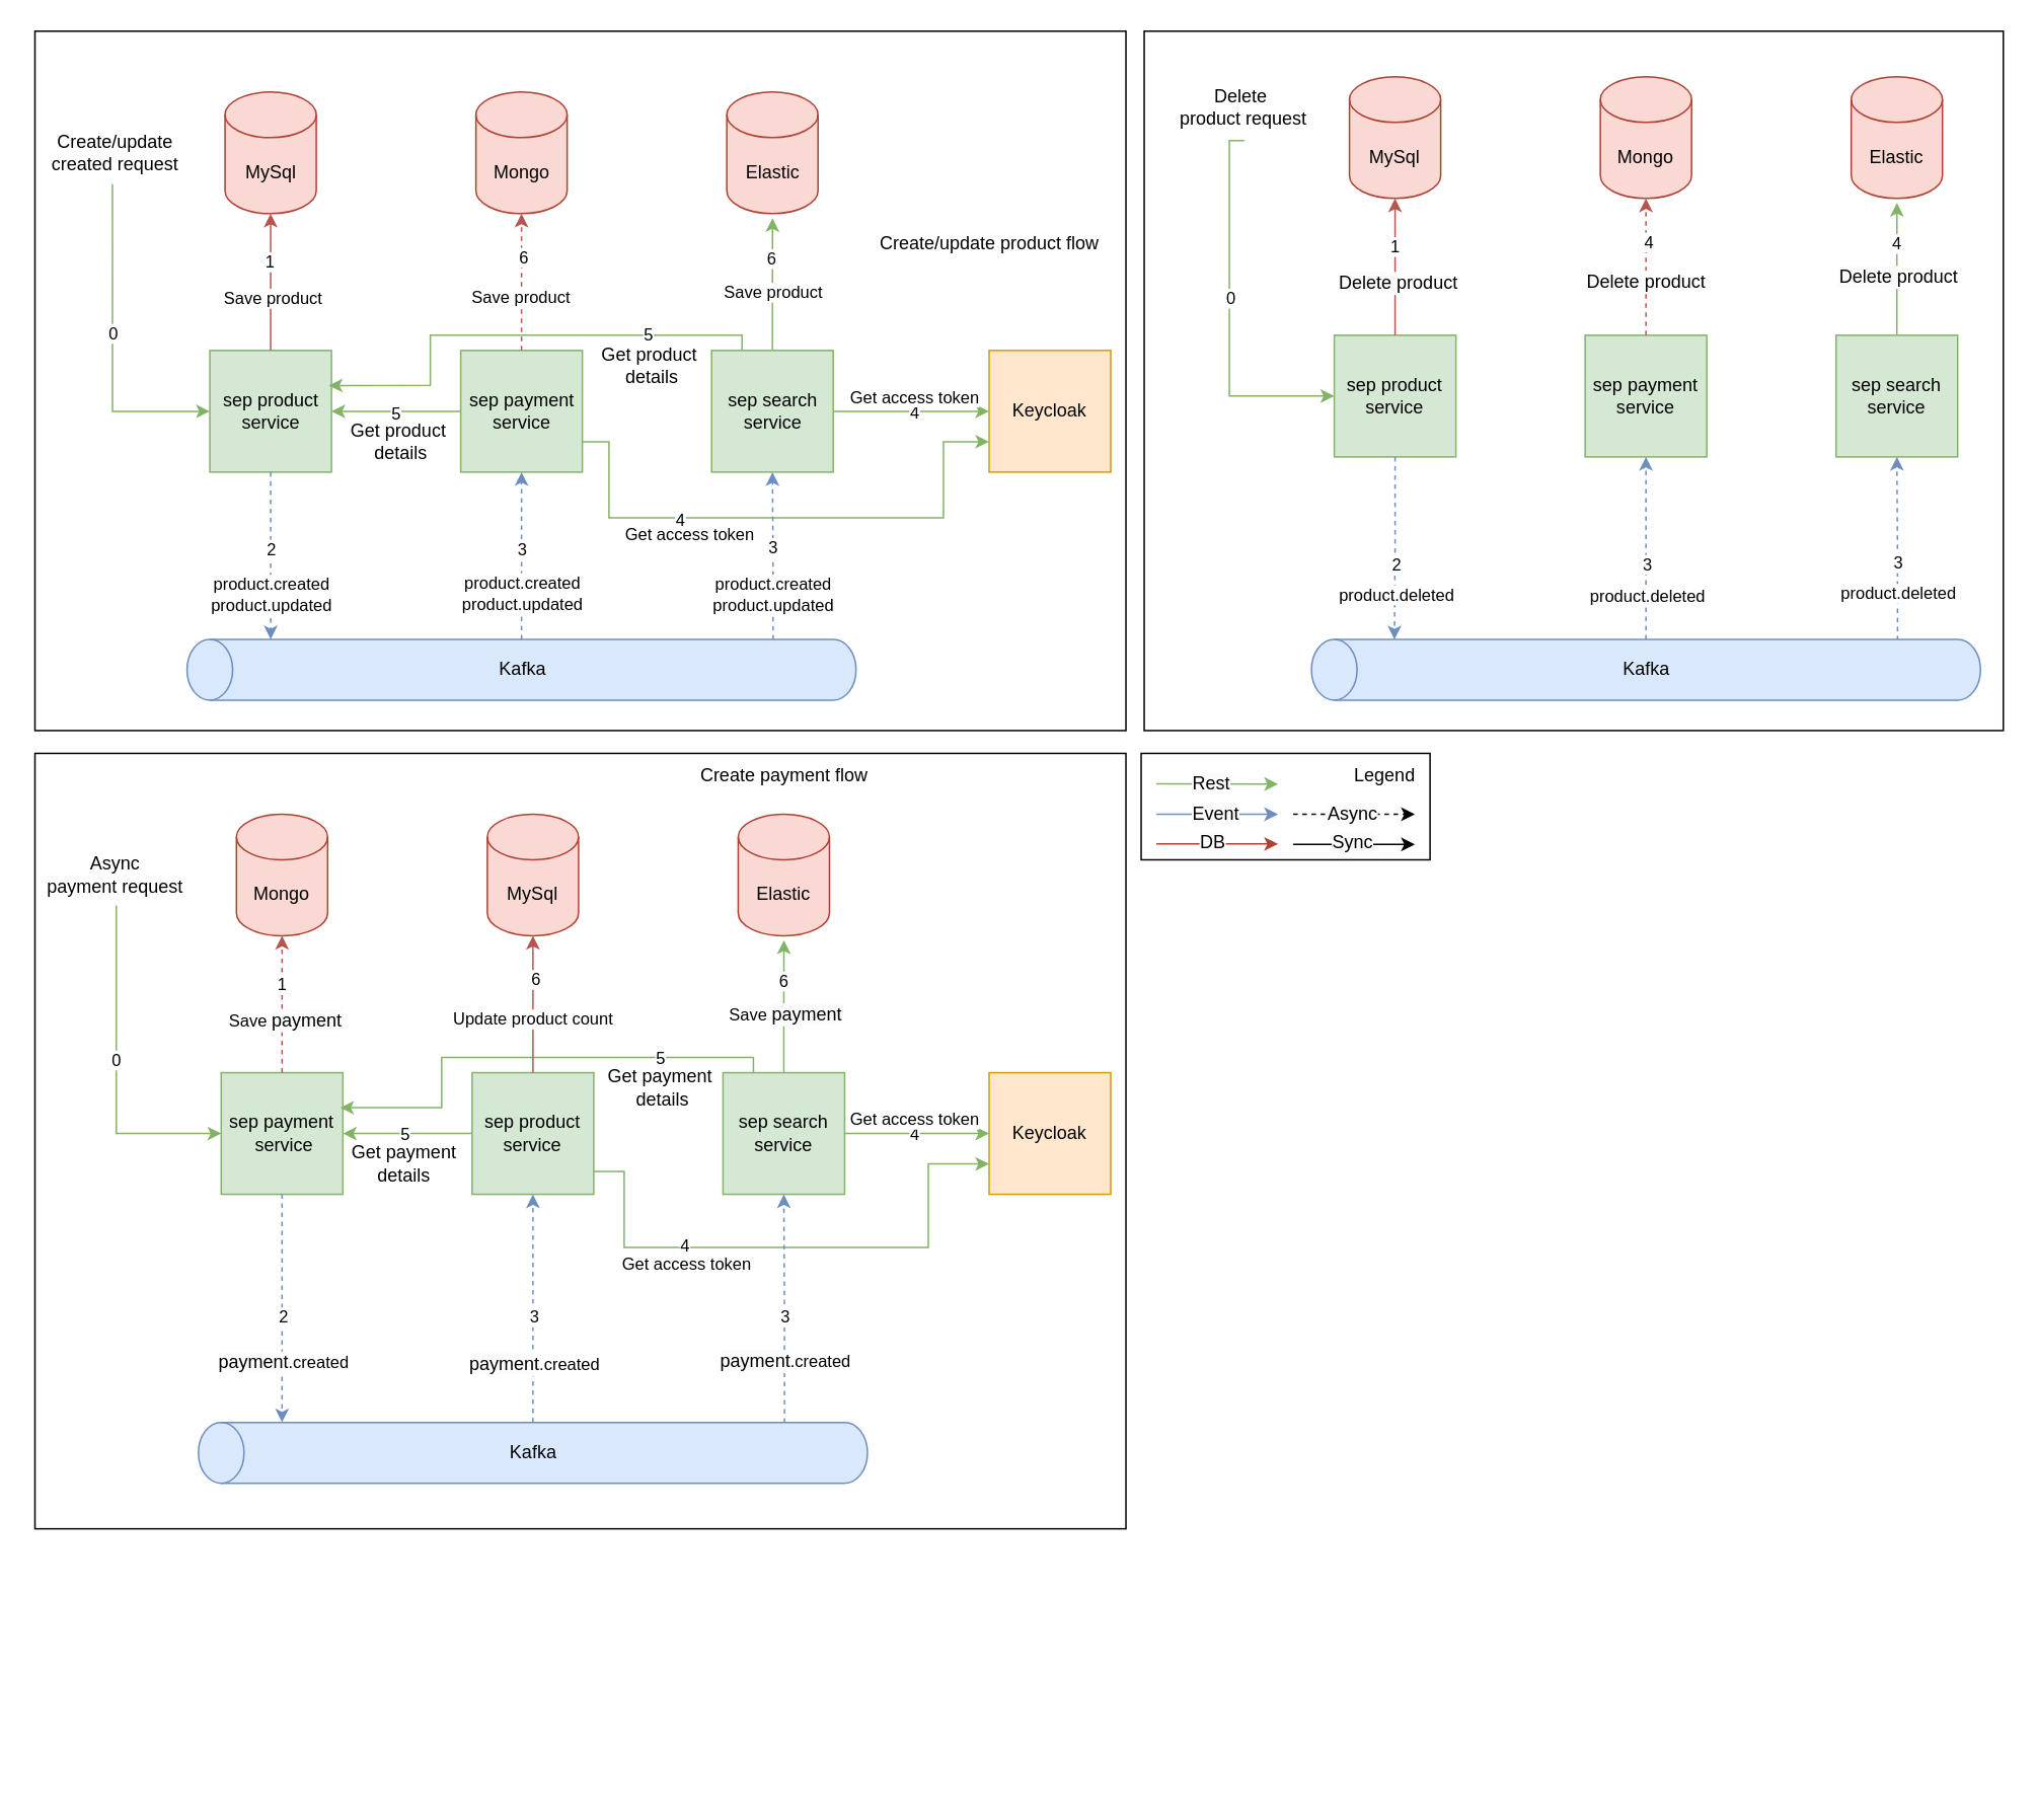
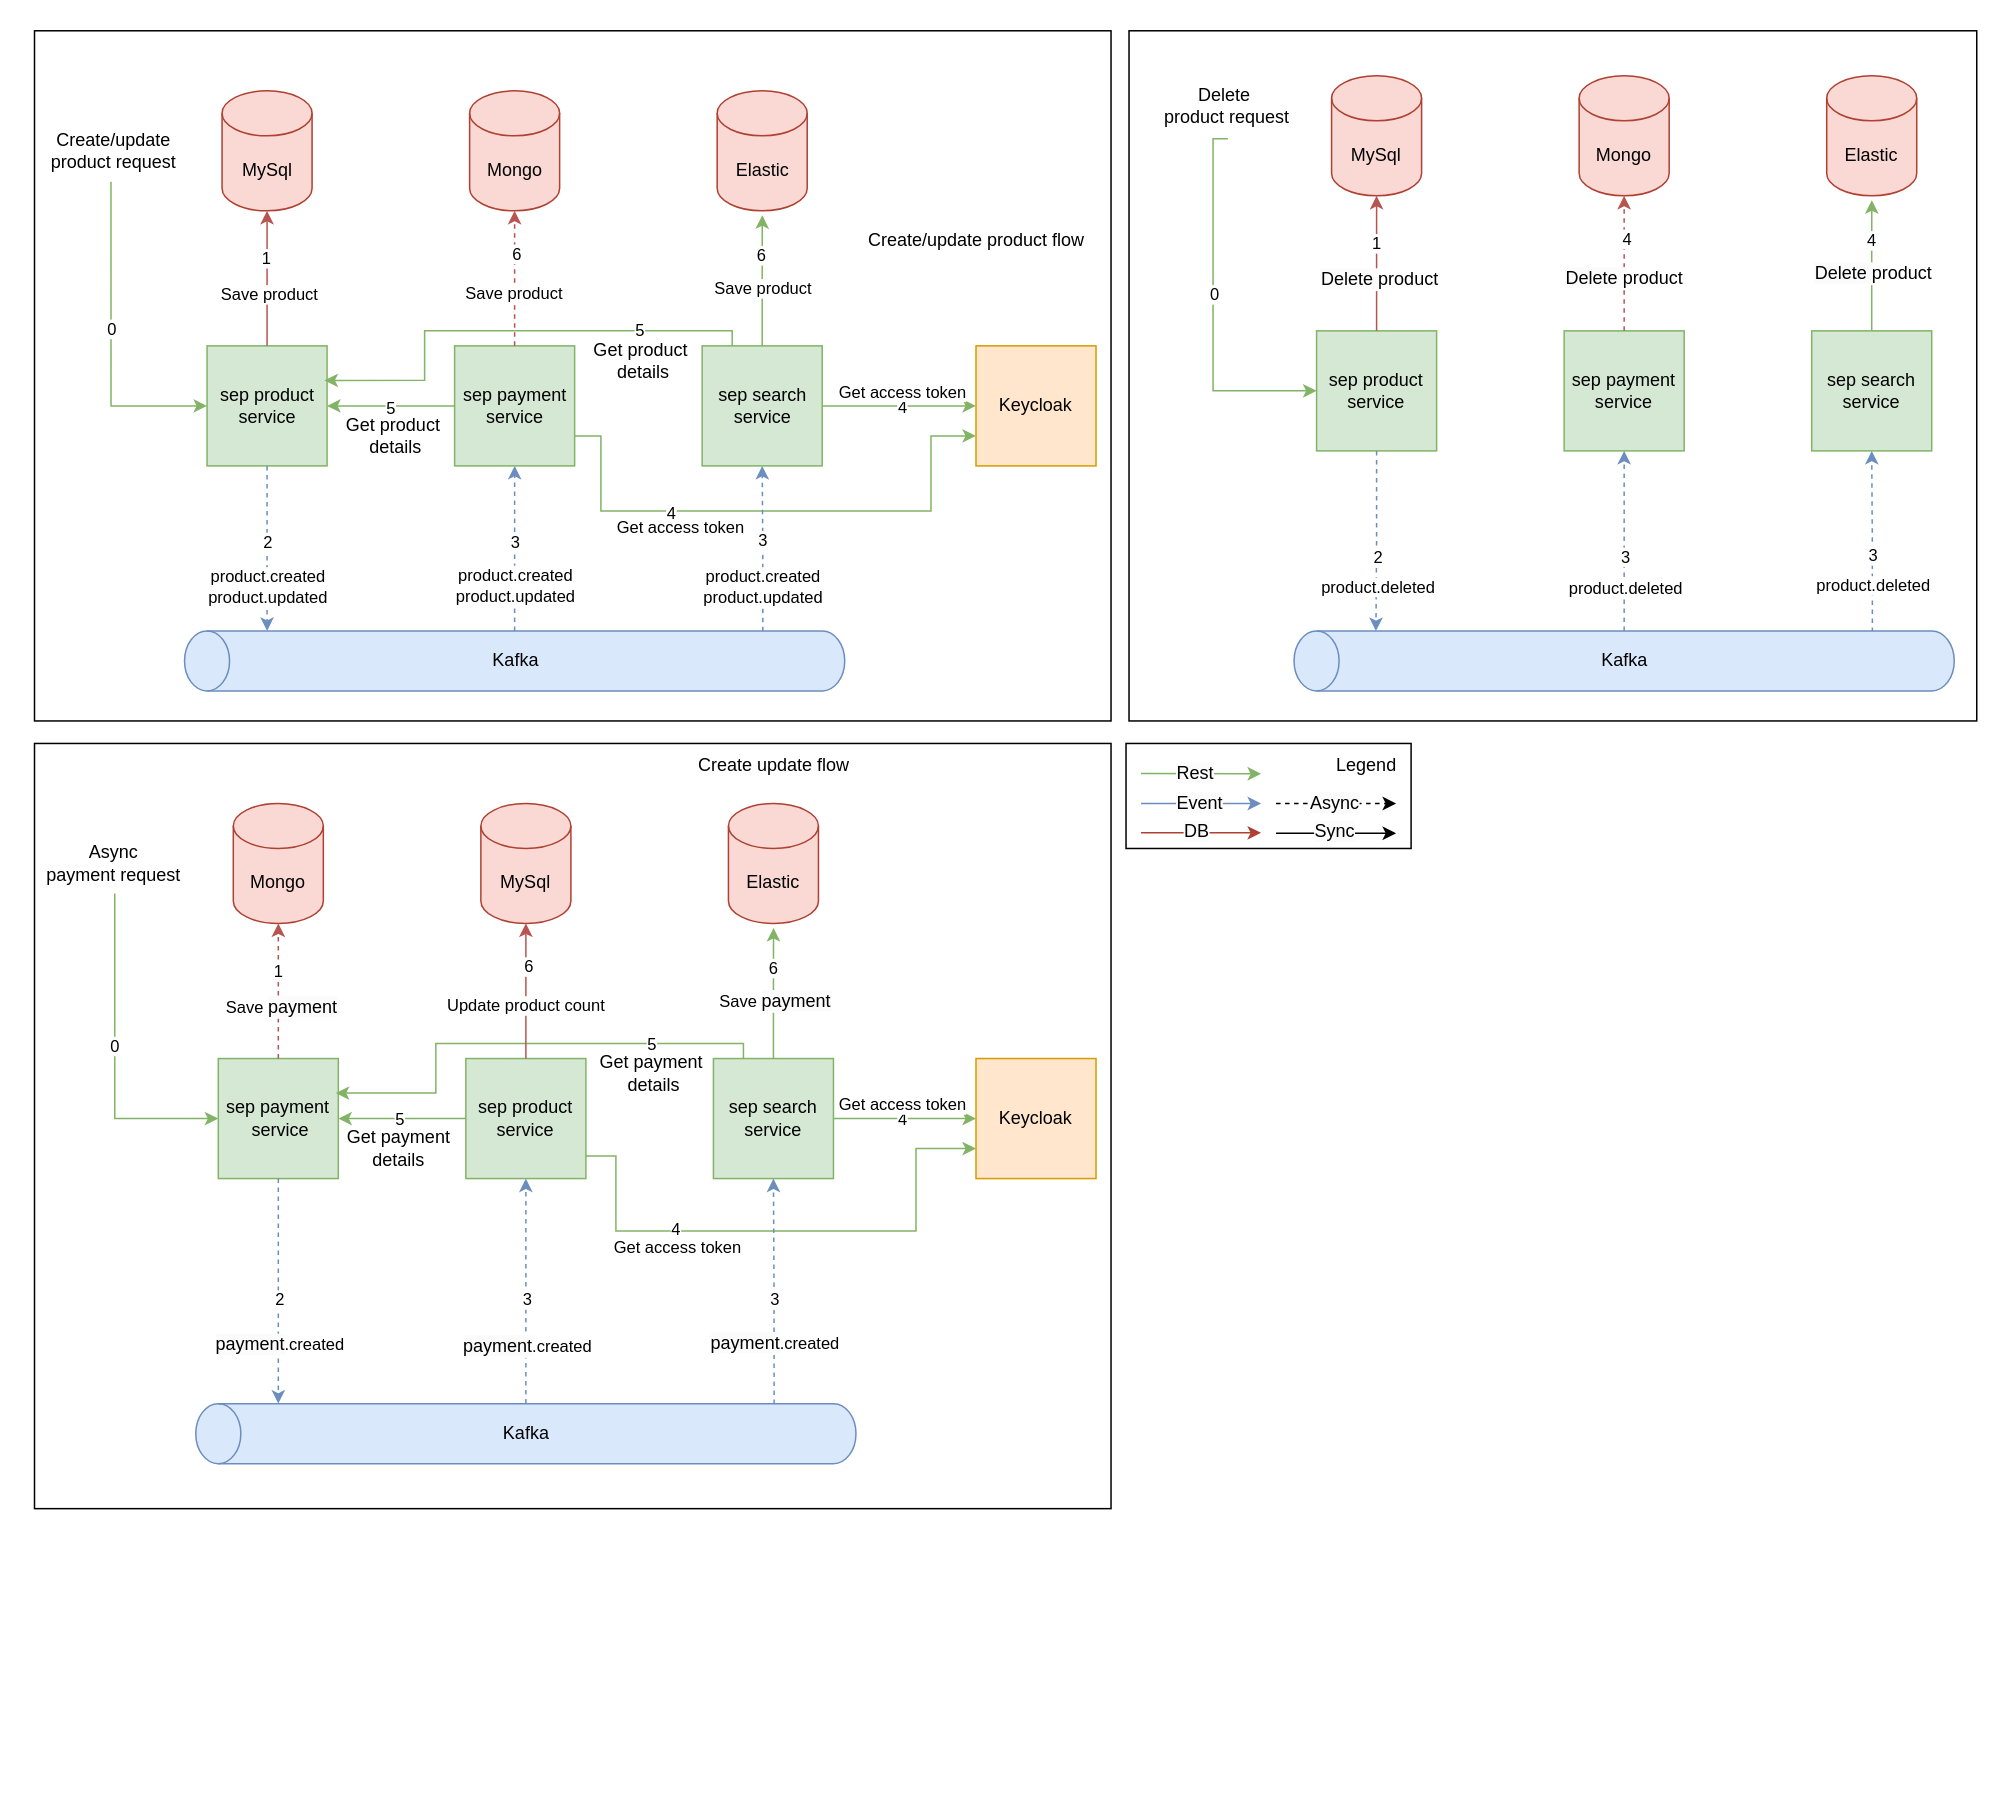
- <mxCell id="37" value="Create/update&lt;div&gt;created request&lt;/div&gt;" style="text;html=1;align=center;verticalAlign=middle;resizable=0;points=[];autosize=1;strokeColor=none;fillColor=none;" parent="1" vertex="1"><mxGeometry x="20" y="80" width="110" height="40" as="geometry" /></mxCell>
+ <mxCell id="37" value="Create/update&lt;div&gt;product request&lt;/div&gt;" style="text;html=1;align=center;verticalAlign=middle;resizable=0;points=[];autosize=1;strokeColor=none;fillColor=none;" parent="1" vertex="1"><mxGeometry x="20" y="80" width="110" height="40" as="geometry" /></mxCell>
- <mxCell id="129" value="Create payment flow" style="text;html=1;align=center;verticalAlign=middle;resizable=0;points=[];autosize=1;strokeColor=none;fillColor=none;" parent="1" vertex="1"><mxGeometry x="450" y="495" width="130" height="30" as="geometry" /></mxCell>
+ <mxCell id="129" value="Create update flow" style="text;html=1;align=center;verticalAlign=middle;resizable=0;points=[];autosize=1;strokeColor=none;fillColor=none;" parent="1" vertex="1"><mxGeometry x="450" y="495" width="130" height="30" as="geometry" /></mxCell>
